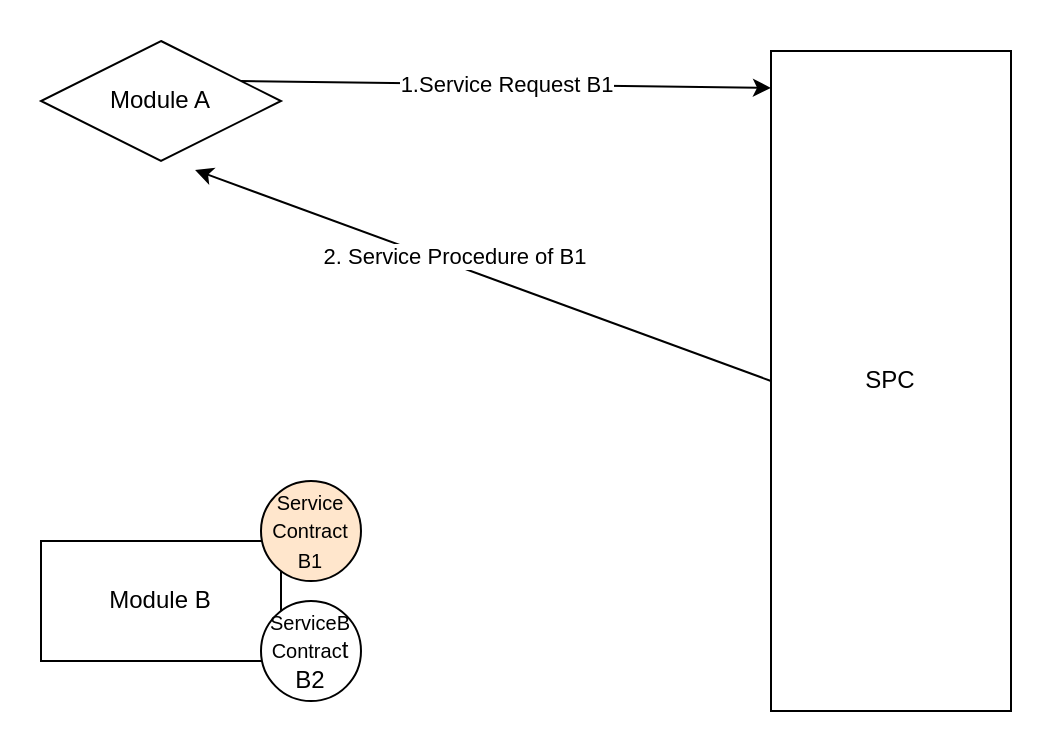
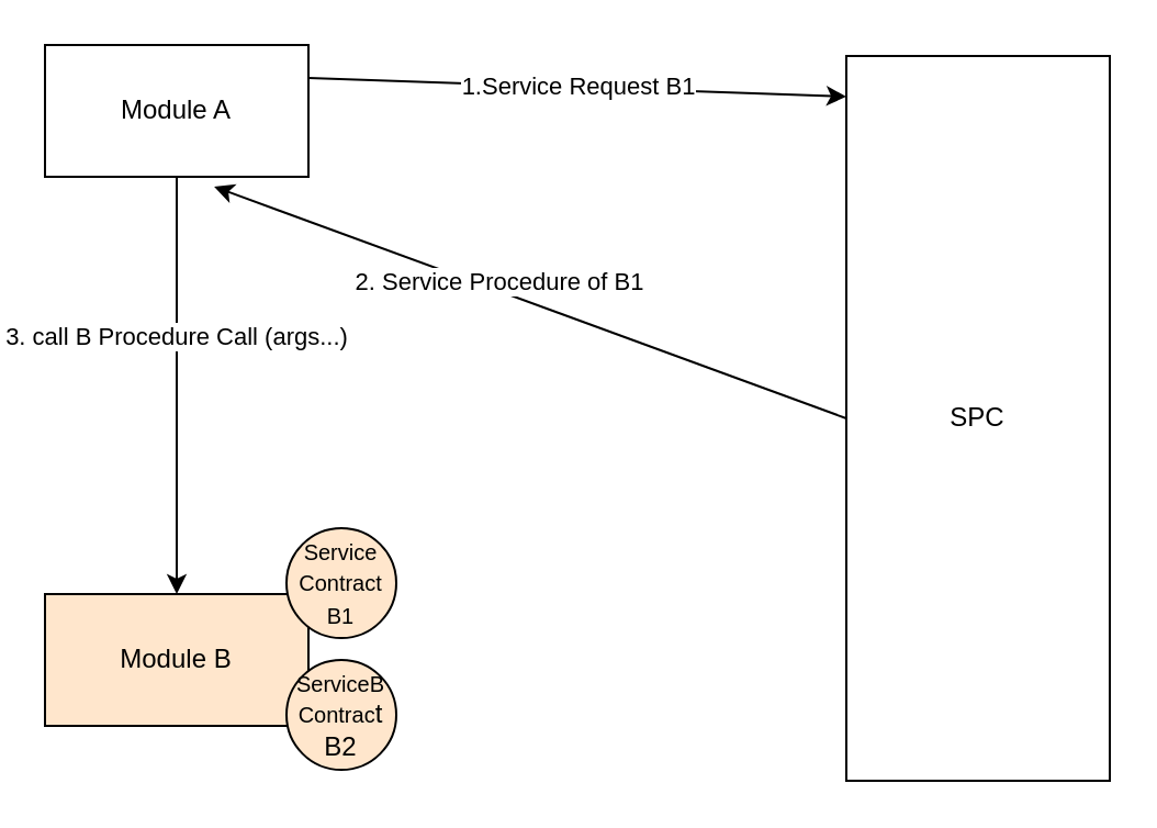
- <mxCell id="8" value="Module A" style="rhombus;whiteSpace=wrap;html=1;" parent="1" vertex="1"><mxGeometry x="20" y="20" width="120" height="60" as="geometry" /></mxCell>
+ <mxCell id="8" value="Module A" style="rounded=0;whiteSpace=wrap;html=1;" parent="1" vertex="1"><mxGeometry x="20" y="20" width="120" height="60" as="geometry" /></mxCell>
+ <mxCell id="6" style="edgeStyle=none;html=1;" parent="1" source="8" target="9" edge="1"><mxGeometry relative="1" as="geometry" /></mxCell>
+ <mxCell id="7" value="3. call B Procedure Call (args...)" style="edgeLabel;html=1;align=center;verticalAlign=middle;resizable=0;points=[];" parent="6" vertex="1" connectable="0"><mxGeometry x="-0.244" y="-1" relative="1" as="geometry"><mxPoint as="offset" /></mxGeometry></mxCell>
- <mxCell id="9" value="Module B" style="rounded=0;whiteSpace=wrap;html=1;" parent="1" vertex="1"><mxGeometry x="20" y="270" width="120" height="60" as="geometry" /></mxCell>
+ <mxCell id="9" value="Module B" style="rounded=0;whiteSpace=wrap;html=1;fillColor=#ffe6cc;" parent="1" vertex="1"><mxGeometry x="20" y="270" width="120" height="60" as="geometry" /></mxCell>
- <mxCell id="11" value="&lt;font style=&quot;font-size: 10px&quot;&gt;ServiceB&lt;br&gt;Contrac&lt;/font&gt;t&lt;br&gt;B2" style="ellipse;whiteSpace=wrap;html=1;aspect=fixed;" parent="1" vertex="1"><mxGeometry x="130" y="300" width="50" height="50" as="geometry" /></mxCell>
+ <mxCell id="11" value="&lt;font style=&quot;font-size: 10px&quot;&gt;ServiceB&lt;br&gt;Contrac&lt;/font&gt;t&lt;br&gt;B2" style="ellipse;whiteSpace=wrap;html=1;aspect=fixed;fillColor=#ffe6cc;" parent="1" vertex="1"><mxGeometry x="130" y="300" width="50" height="50" as="geometry" /></mxCell>
